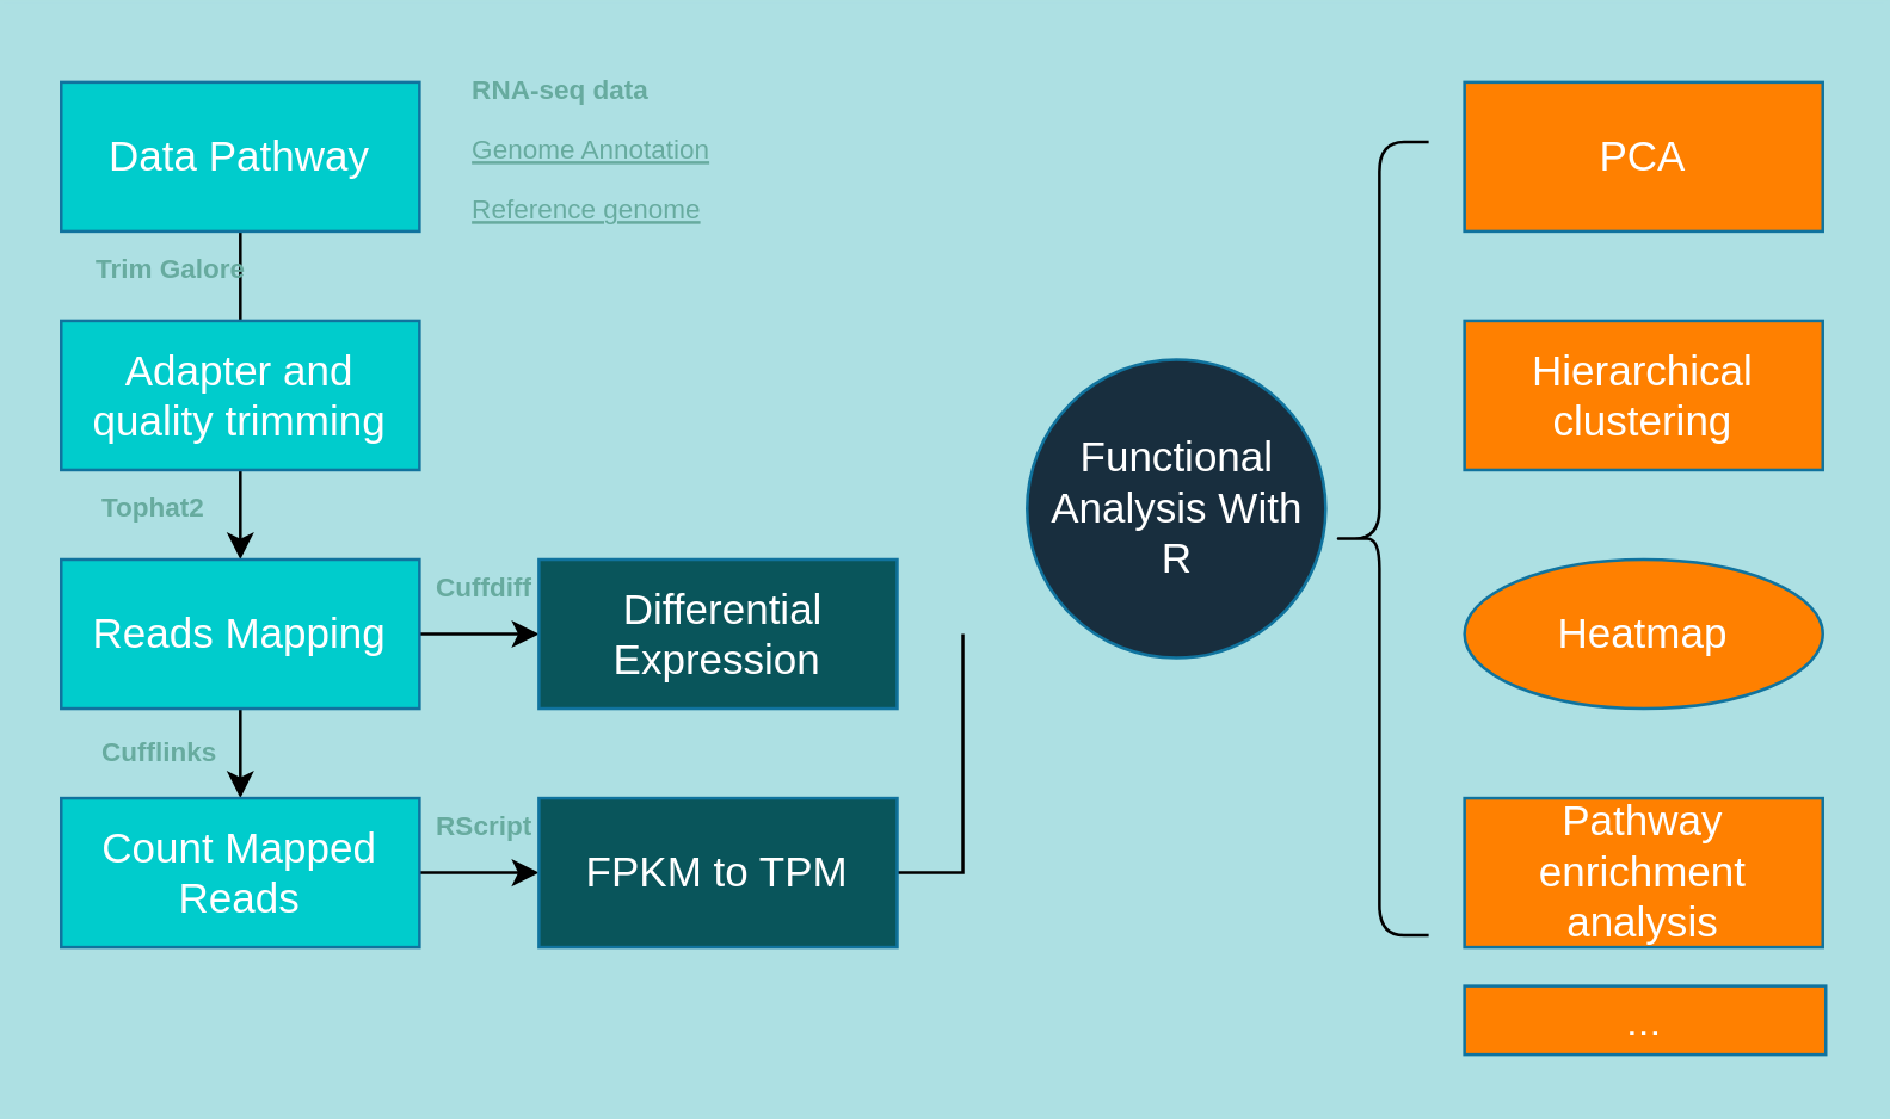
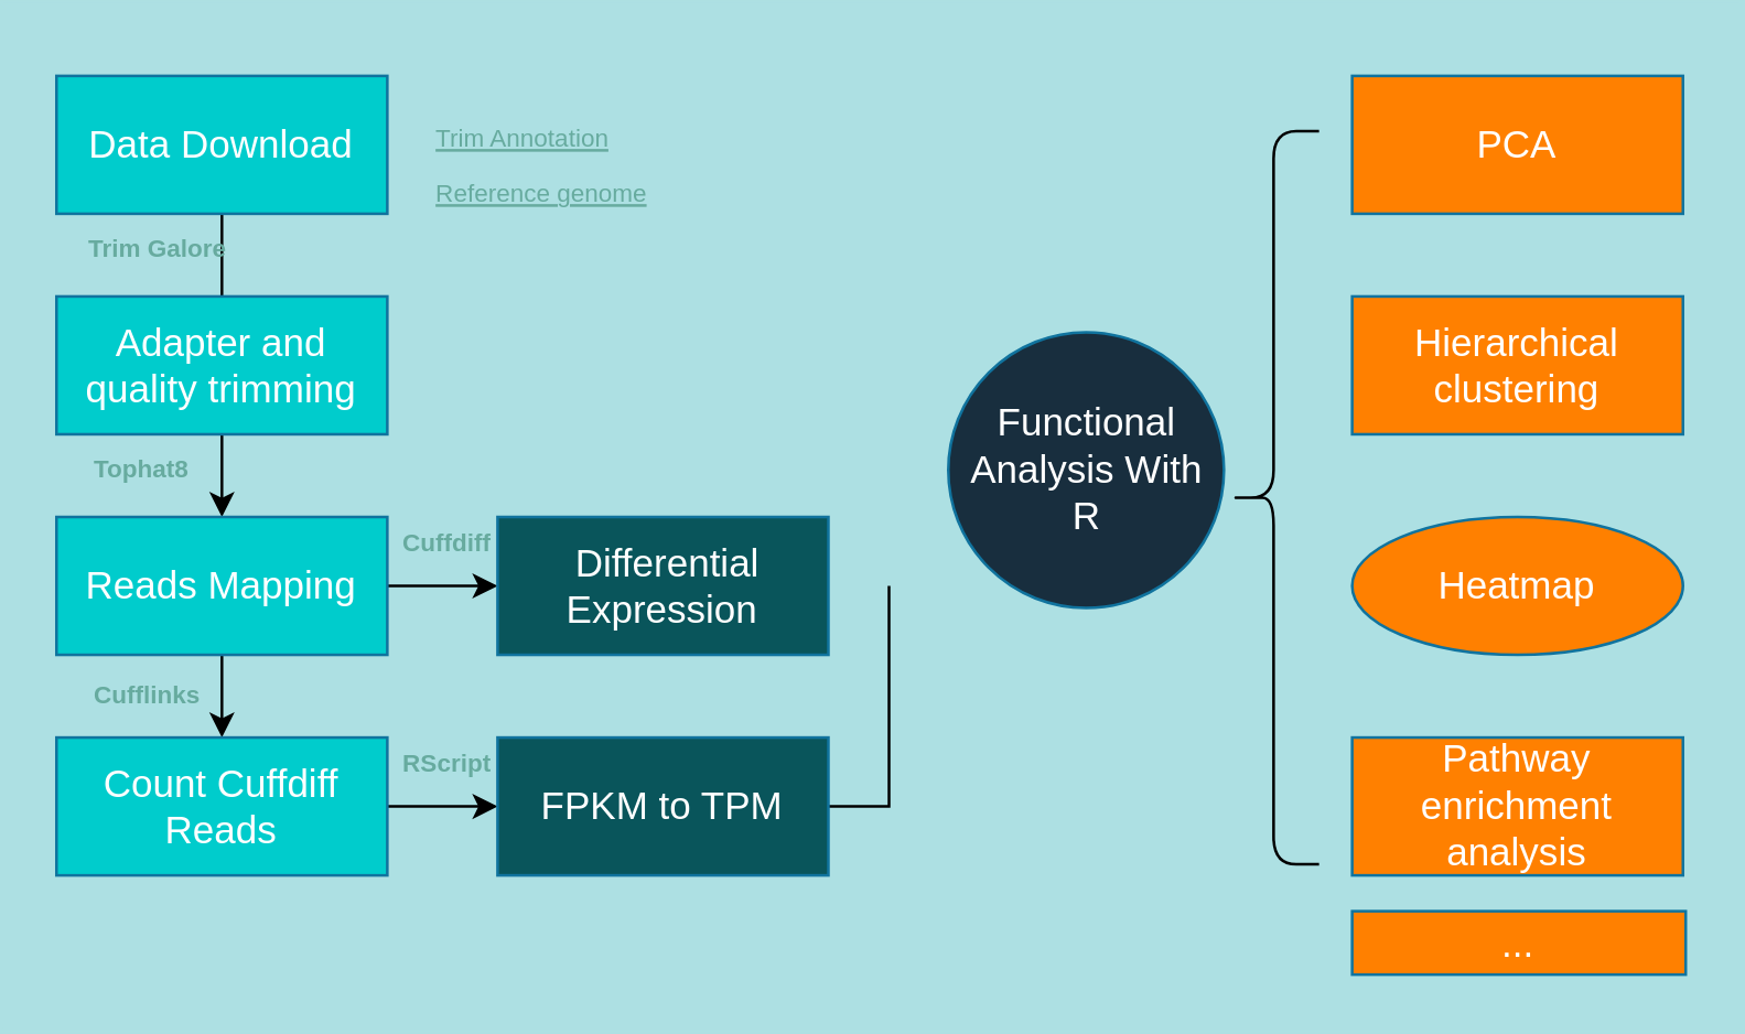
- <mxCell id="21" value="RNA-seq data" style="text;html=1;strokeColor=none;fillColor=none;align=left;verticalAlign=middle;whiteSpace=wrap;rounded=0;labelBackgroundColor=none;fontSize=9;fontColor=#67AB9F;labelBorderColor=none;fontStyle=1" parent="1" vertex="1"><mxGeometry x="156" y="20" width="100" height="20" as="geometry" /></mxCell>
- <mxCell id="19" value="Genome Annotation" style="text;html=1;strokeColor=none;fillColor=none;align=left;verticalAlign=middle;whiteSpace=wrap;rounded=0;labelBackgroundColor=none;fontSize=9;fontColor=#67AB9F;labelBorderColor=none;fontStyle=4" parent="1" vertex="1"><mxGeometry x="156" y="40" width="100" height="20" as="geometry" /></mxCell>
+ <mxCell id="19" value="Trim Annotation" style="text;html=1;strokeColor=none;fillColor=none;align=left;verticalAlign=middle;whiteSpace=wrap;rounded=0;labelBackgroundColor=none;fontSize=9;fontColor=#67AB9F;labelBorderColor=none;fontStyle=4" parent="1" vertex="1"><mxGeometry x="156" y="40" width="100" height="20" as="geometry" /></mxCell>
- <mxCell id="3" value="Data Pathway" style="rounded=0;whiteSpace=wrap;html=1;fillColor=#00CCCC;strokeColor=#10739e;fontSize=14;fontColor=#FFFFFF;" parent="1" vertex="1"><mxGeometry x="20" y="27" width="120" height="50" as="geometry" /></mxCell>
+ <mxCell id="3" value="Data Download" style="rounded=0;whiteSpace=wrap;html=1;fillColor=#00CCCC;strokeColor=#10739e;fontSize=14;fontColor=#FFFFFF;" parent="1" vertex="1"><mxGeometry x="20" y="27" width="120" height="50" as="geometry" /></mxCell>
- <mxCell id="24" value="Tophat2" style="text;html=1;strokeColor=none;fillColor=none;align=left;verticalAlign=middle;whiteSpace=wrap;rounded=0;labelBackgroundColor=none;fontSize=9;fontColor=#67AB9F;labelBorderColor=none;fontStyle=1" parent="1" vertex="1"><mxGeometry x="32" y="160" width="100" height="20" as="geometry" /></mxCell>
+ <mxCell id="24" value="Tophat8" style="text;html=1;strokeColor=none;fillColor=none;align=left;verticalAlign=middle;whiteSpace=wrap;rounded=0;labelBackgroundColor=none;fontSize=9;fontColor=#67AB9F;labelBorderColor=none;fontStyle=1" parent="1" vertex="1"><mxGeometry x="32" y="160" width="100" height="20" as="geometry" /></mxCell>
- <mxCell id="9" value="Count Mapped Reads" style="rounded=0;whiteSpace=wrap;html=1;fillColor=#00CCCC;strokeColor=#10739e;fontSize=14;fontColor=#FFFFFF;" parent="1" vertex="1"><mxGeometry x="20" y="267" width="120" height="50" as="geometry" /></mxCell>
+ <mxCell id="9" value="Count Cuffdiff Reads" style="rounded=0;whiteSpace=wrap;html=1;fillColor=#00CCCC;strokeColor=#10739e;fontSize=14;fontColor=#FFFFFF;" parent="1" vertex="1"><mxGeometry x="20" y="267" width="120" height="50" as="geometry" /></mxCell>
